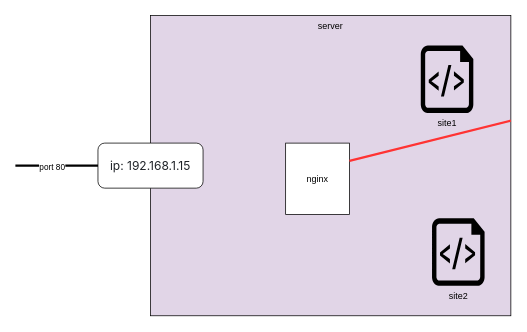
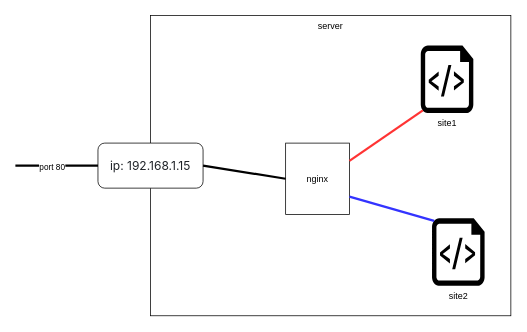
- <mxCell id="2" value="server" style="rounded=0;whiteSpace=wrap;html=1;verticalAlign=top;fillColor=#e1d5e7;" vertex="1" parent="1"><mxGeometry x="200" y="20" width="480" height="400" as="geometry" /></mxCell>
+ <mxCell id="2" value="server" style="rounded=0;whiteSpace=wrap;html=1;verticalAlign=top;" vertex="1" parent="1"><mxGeometry x="200" y="20" width="480" height="400" as="geometry" /></mxCell>
- <mxCell id="11" value="" style="endArrow=none;html=1;rounded=0;exitX=1;exitY=0.25;exitDx=0;exitDy=0;strokeColor=#FF3333;strokeWidth=3;" edge="1" parent="1" source="3" target="2"><mxGeometry width="50" height="50" relative="1" as="geometry"><mxPoint x="560" y="230" as="sourcePoint" /><mxPoint x="653" y="279" as="targetPoint" /></mxGeometry></mxCell>
+ <mxCell id="11" value="" style="endArrow=none;html=1;rounded=0;entryX=0.04;entryY=0.96;entryDx=0;entryDy=0;exitX=1;exitY=0.25;exitDx=0;exitDy=0;entryPerimeter=0;strokeColor=#FF3333;strokeWidth=3;" edge="1" parent="1" source="3" target="8"><mxGeometry width="50" height="50" relative="1" as="geometry"><mxPoint x="560" y="230" as="sourcePoint" /><mxPoint x="653" y="279" as="targetPoint" /></mxGeometry></mxCell>
+ <mxCell id="7" value="" style="endArrow=none;html=1;rounded=0;entryX=0;entryY=0.5;entryDx=0;entryDy=0;exitX=1;exitY=0.5;exitDx=0;exitDy=0;strokeWidth=3;" edge="1" parent="1" source="4" target="3"><mxGeometry width="50" height="50" relative="1" as="geometry"><mxPoint x="350" y="160" as="sourcePoint" /><mxPoint x="400" y="110" as="targetPoint" /></mxGeometry></mxCell>
+ <mxCell id="10" value="" style="endArrow=none;html=1;rounded=0;entryX=0.04;entryY=0.04;entryDx=0;entryDy=0;exitX=1;exitY=0.75;exitDx=0;exitDy=0;entryPerimeter=0;strokeColor=#3333FF;strokeWidth=3;" edge="1" parent="1" source="3" target="9"><mxGeometry width="50" height="50" relative="1" as="geometry"><mxPoint x="420" y="290" as="sourcePoint" /><mxPoint x="560" y="290" as="targetPoint" /></mxGeometry></mxCell>
